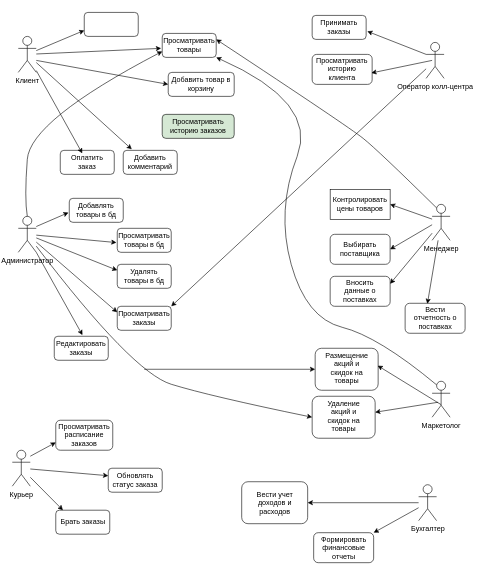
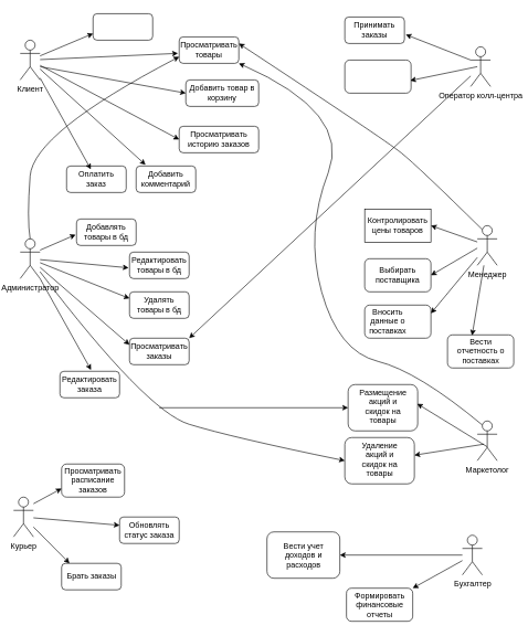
- <mxCell id="52" value="Просматривать историю клиента" style="text;html=1;align=center;verticalAlign=middle;whiteSpace=wrap;rounded=0;" parent="1" vertex="1"><mxGeometry x="540" y="100" width="60" height="30" as="geometry" /></mxCell>
+ <mxCell id="22" value="" style="endArrow=classic;html=1;rounded=0;entryX=0;entryY=0.5;entryDx=0;entryDy=0;" parent="1" source="2" target="16" edge="1"><mxGeometry width="50" height="50" relative="1" as="geometry"><mxPoint x="90" y="114" as="sourcePoint" /><mxPoint x="170" y="80" as="targetPoint" /></mxGeometry></mxCell>
- <mxCell id="16" value="Просматривать историю заказов" style="rounded=1;whiteSpace=wrap;html=1;fillColor=#d5e8d4;" parent="1" vertex="1"><mxGeometry x="270" y="190" width="120" height="40" as="geometry" /></mxCell>
+ <mxCell id="16" value="Просматривать историю заказов" style="rounded=1;whiteSpace=wrap;html=1;" parent="1" vertex="1"><mxGeometry x="270" y="190" width="120" height="40" as="geometry" /></mxCell>
- <mxCell id="28" value="Просматривать товары в бд" style="text;html=1;align=center;verticalAlign=middle;whiteSpace=wrap;rounded=0;" parent="1" vertex="1"><mxGeometry x="205" y="385" width="70" height="30" as="geometry" /></mxCell>
+ <mxCell id="28" value="Редактировать товары в бд" style="text;html=1;align=center;verticalAlign=middle;whiteSpace=wrap;rounded=0;" parent="1" vertex="1"><mxGeometry x="205" y="385" width="70" height="30" as="geometry" /></mxCell>
- <mxCell id="59" value="Вносить данные о поставках" style="text;html=1;align=center;verticalAlign=middle;whiteSpace=wrap;rounded=0;" parent="1" vertex="1"><mxGeometry x="570" y="470" width="60" height="30" as="geometry" /></mxCell>
+ <mxCell id="59" value="Вносить данные о поставках" style="text;html=1;align=center;verticalAlign=middle;whiteSpace=wrap;rounded=0;" parent="1" vertex="1"><mxGeometry x="555" y="470" width="60" height="30" as="geometry" /></mxCell>
- <mxCell id="34" value="Редактировать заказы" style="text;html=1;align=center;verticalAlign=middle;whiteSpace=wrap;rounded=0;" parent="1" vertex="1"><mxGeometry x="105" y="565" width="60" height="30" as="geometry" /></mxCell>
+ <mxCell id="34" value="Редактировать заказа" style="text;html=1;align=center;verticalAlign=middle;whiteSpace=wrap;rounded=0;" parent="1" vertex="1"><mxGeometry x="105" y="565" width="60" height="30" as="geometry" /></mxCell>
